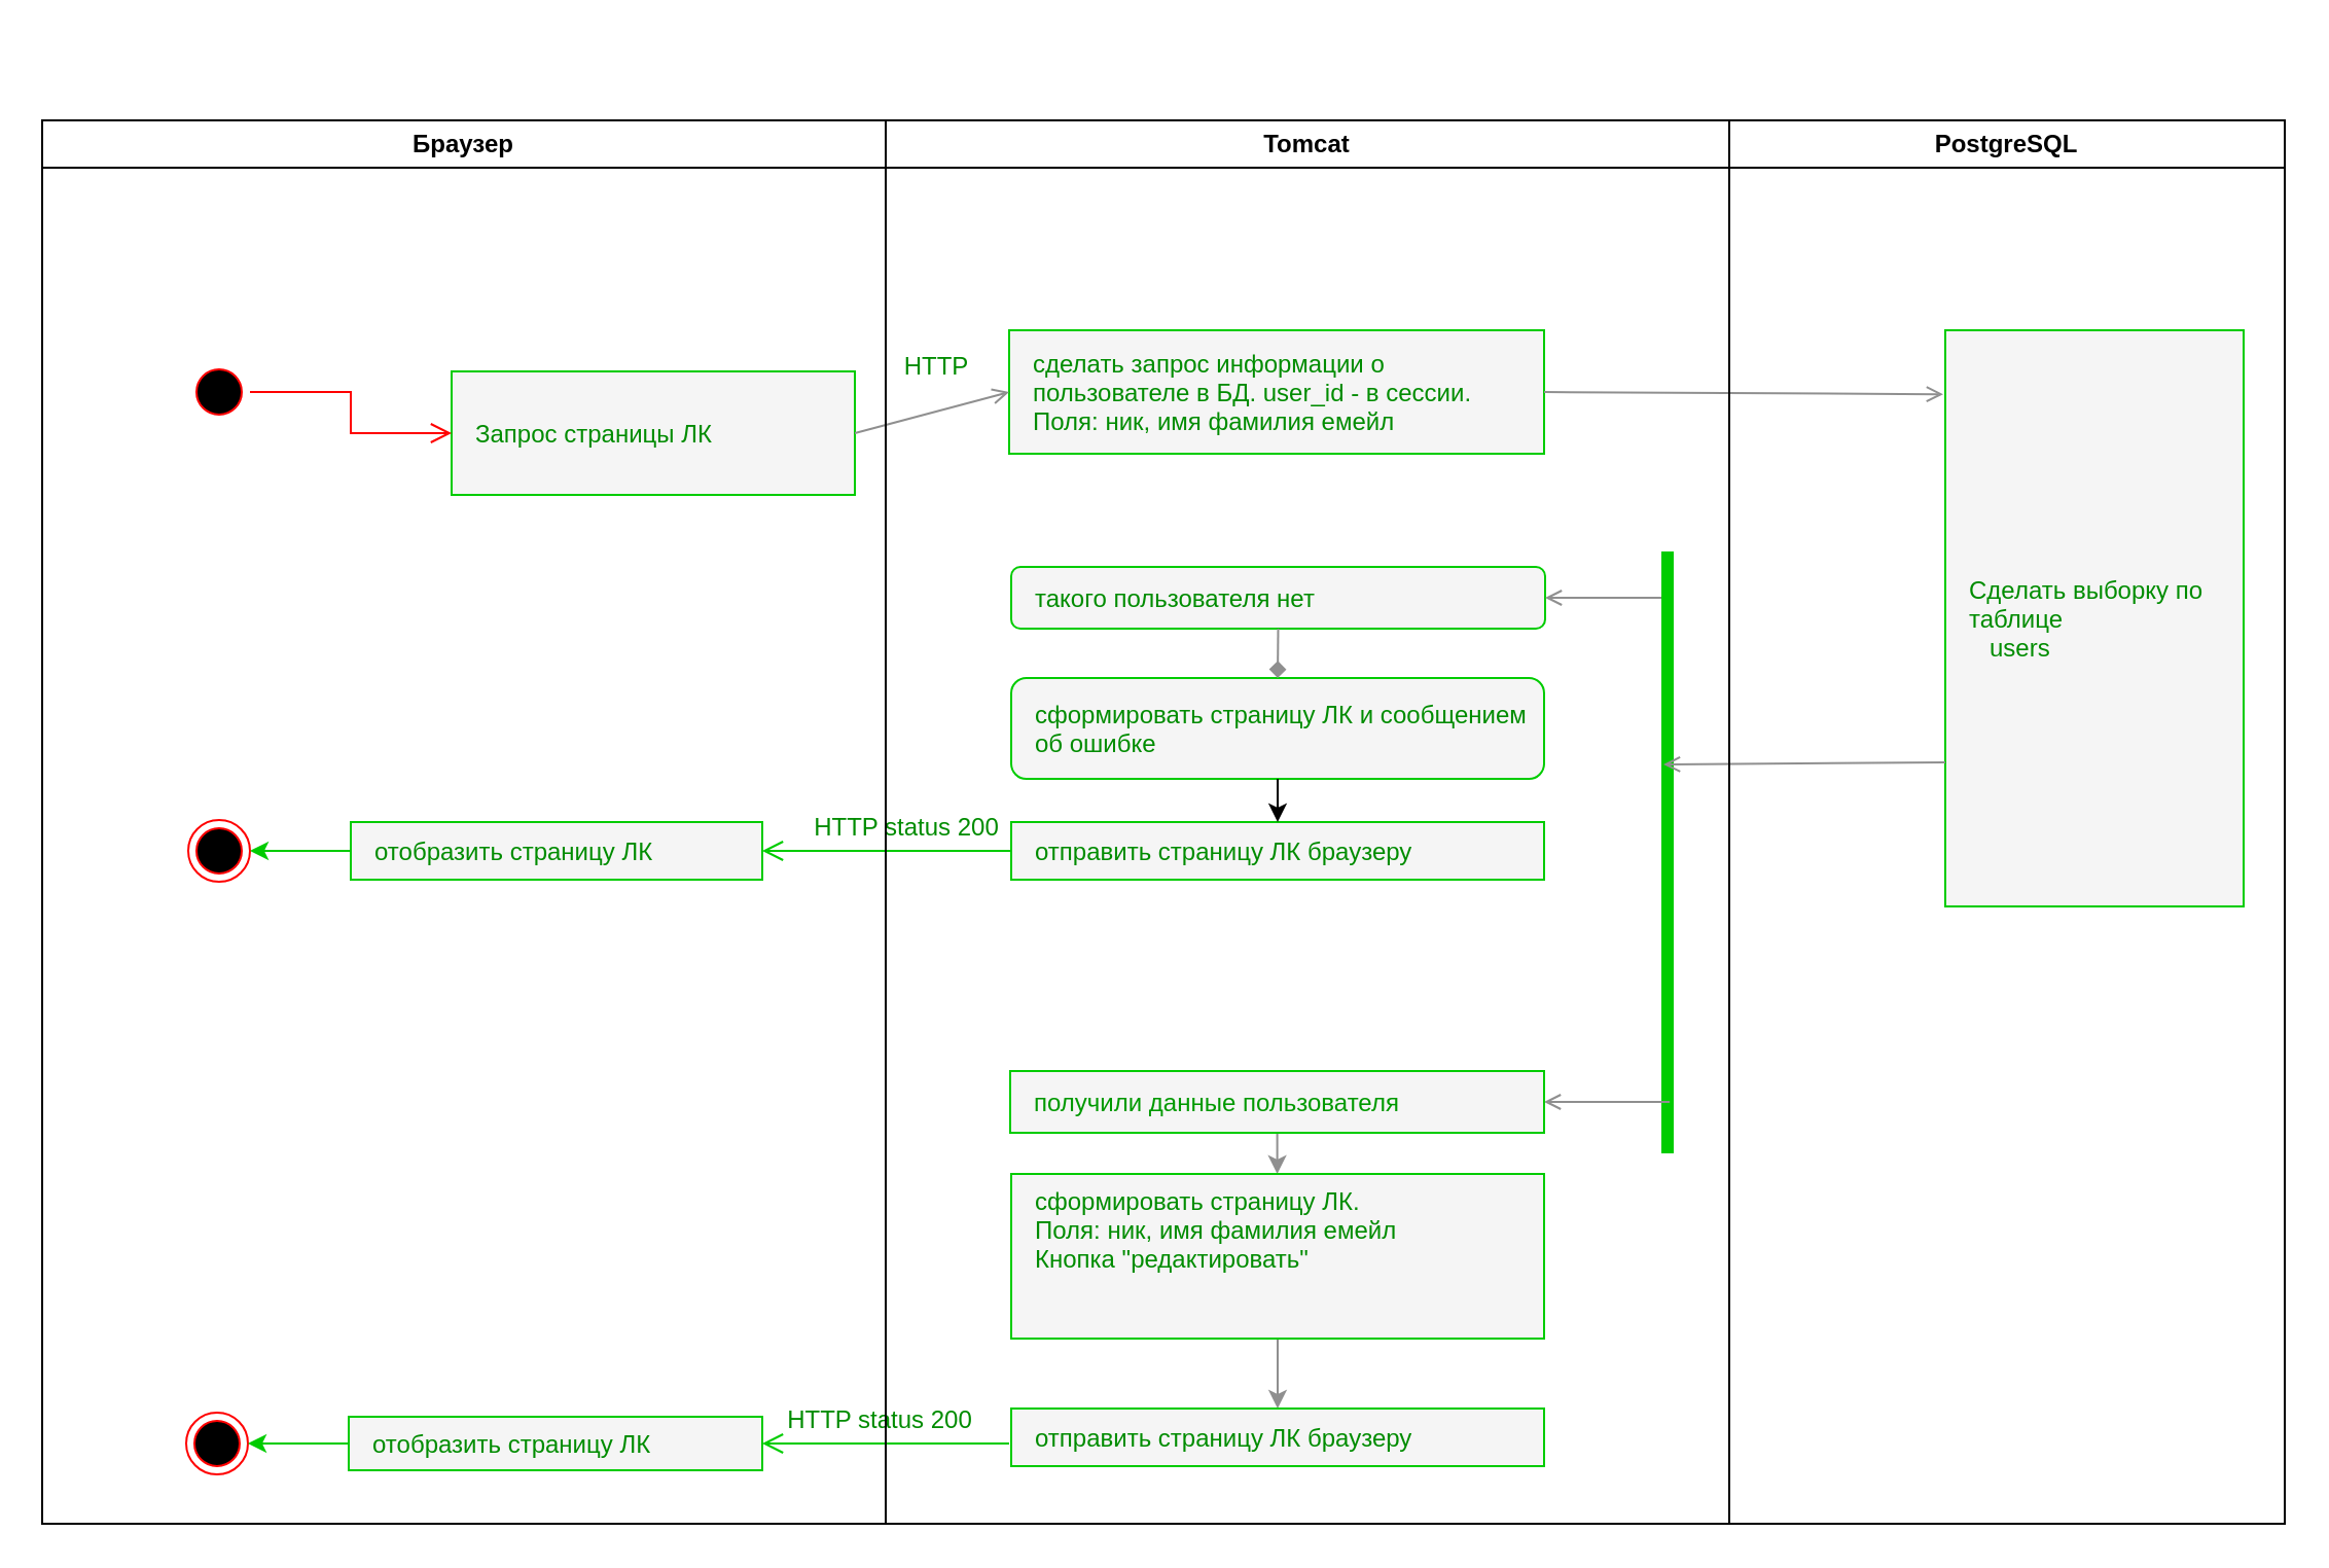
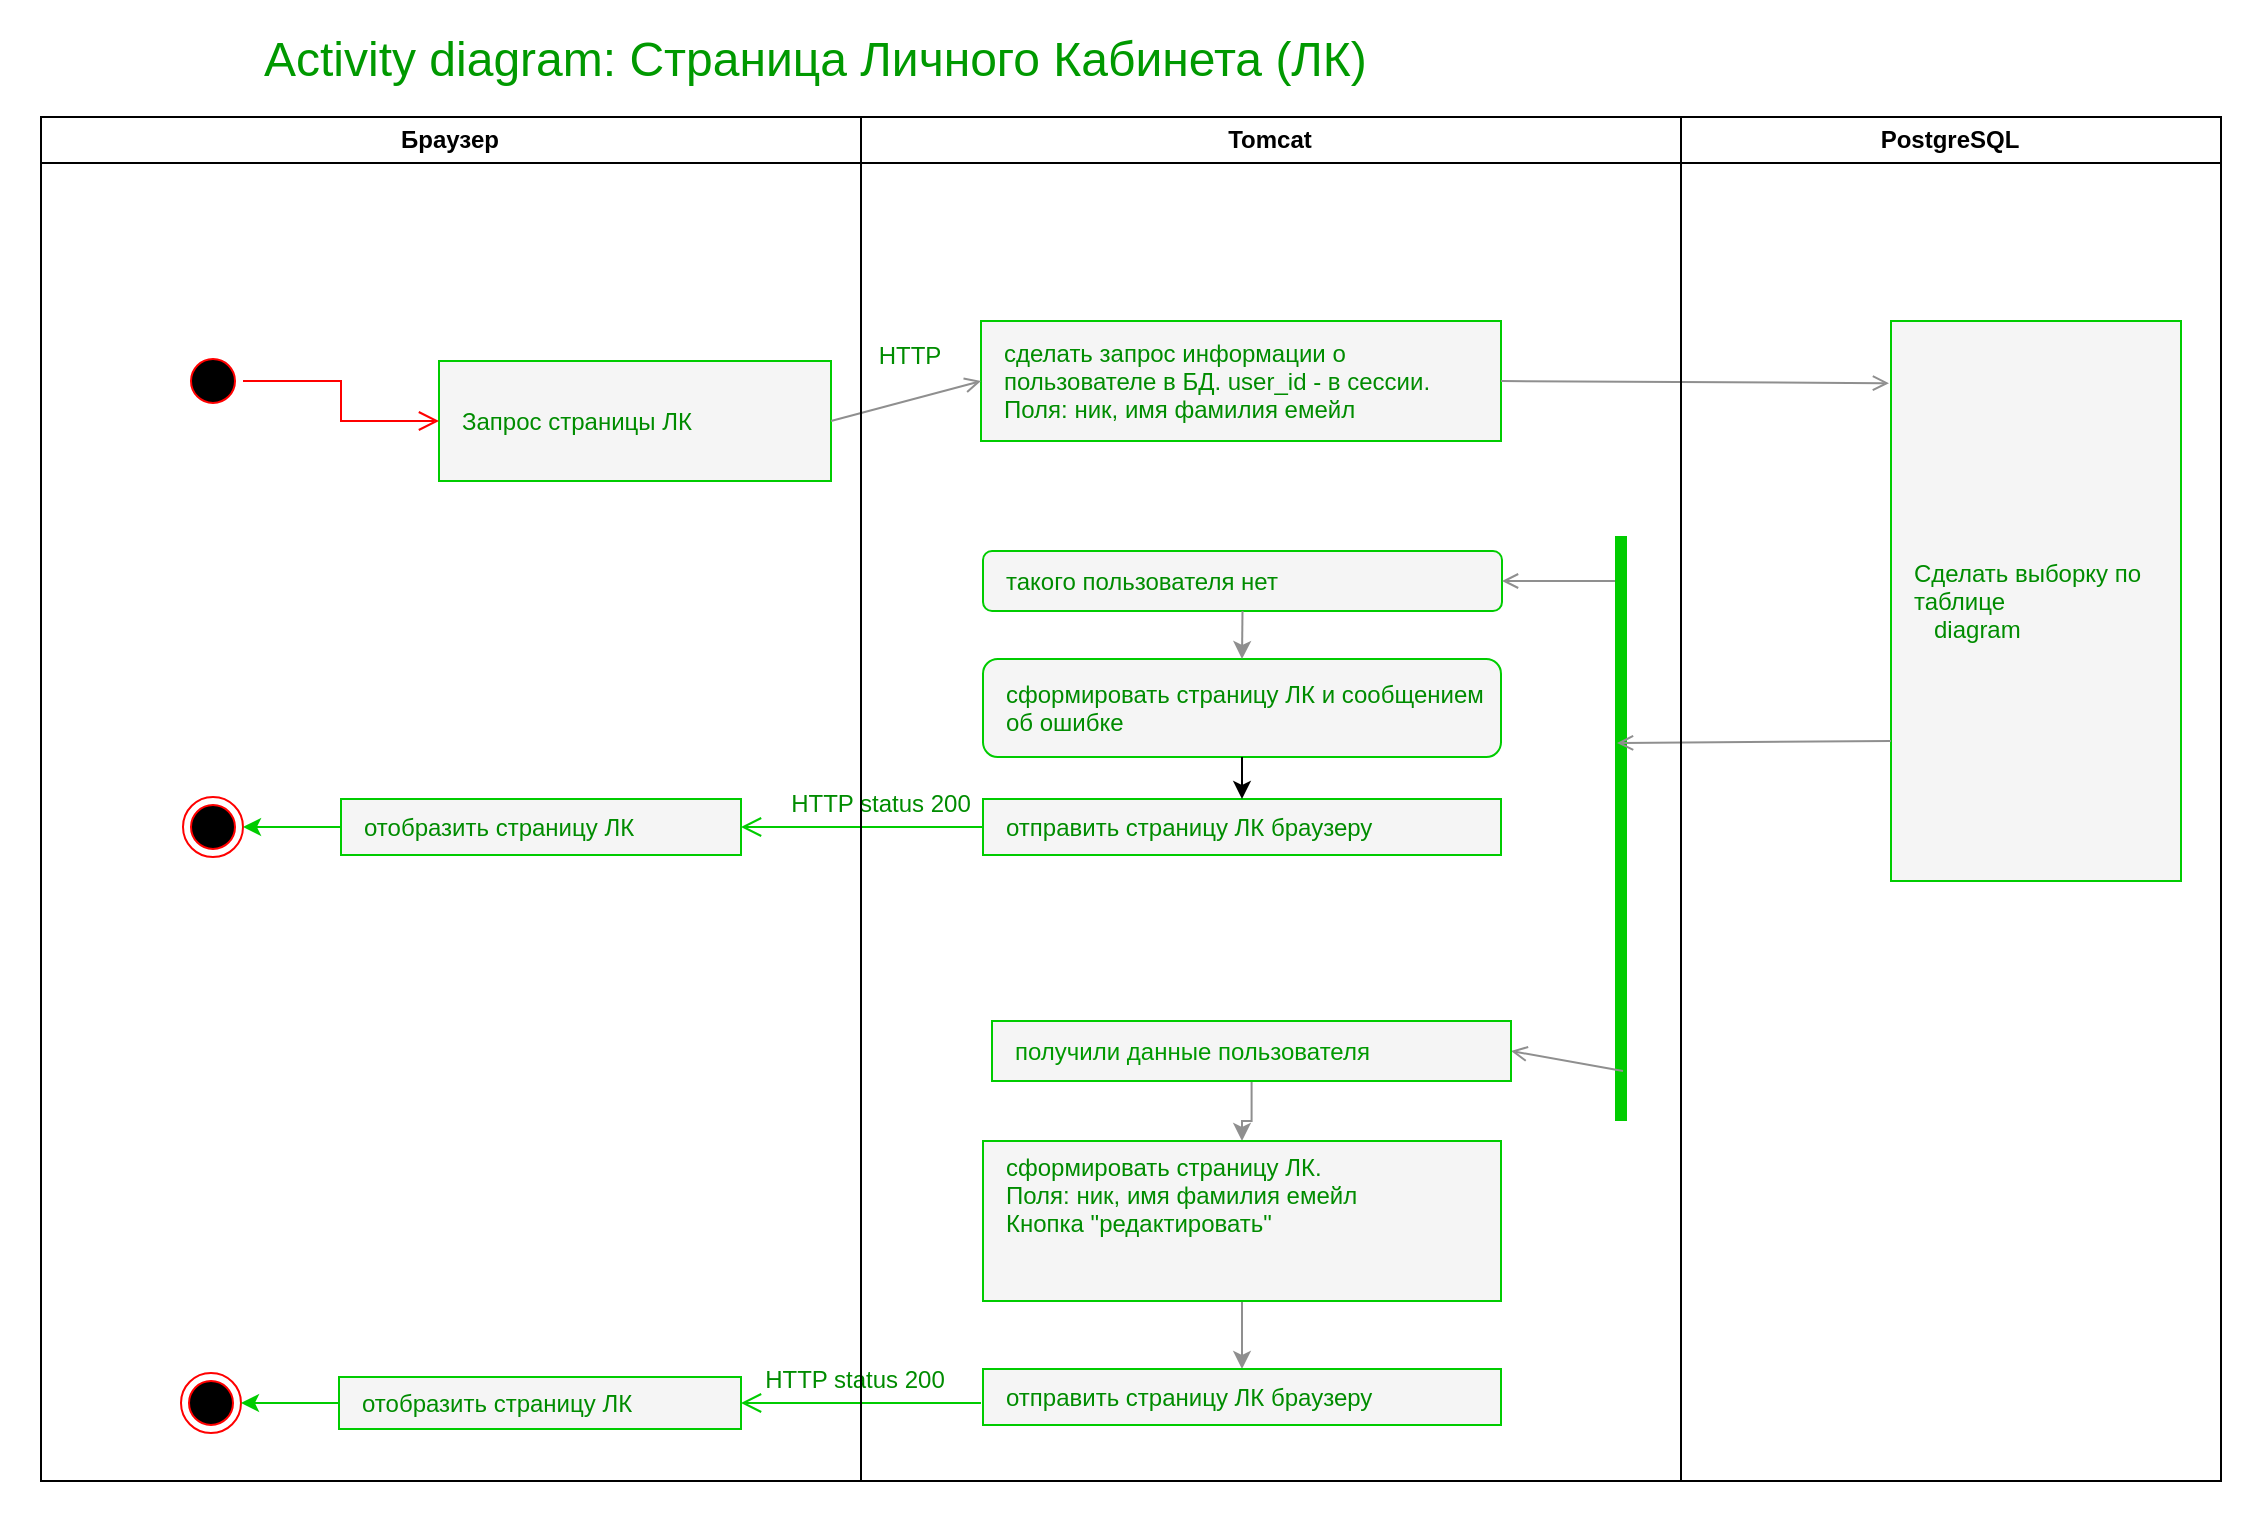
+ <mxCell id="22" value="Activity diagram: Страница Личного Кабинета (ЛК)" style="text;html=1;strokeColor=none;fillColor=none;align=left;verticalAlign=middle;whiteSpace=wrap;rounded=0;fontSize=24;fontColor=#009900;" parent="1" vertex="1"><mxGeometry x="130" y="20" width="890" height="20" as="geometry" /></mxCell>
- <mxCell id="4" value="Сделать выборку по &#10;таблице&#10;   users" style="align=left;spacingLeft=10;fillColor=#f5f5f5;strokeColor=#00CC00;fontColor=#008C00;container=0;" parent="1" vertex="1"><mxGeometry x="945" y="160" width="145" height="280" as="geometry" /></mxCell>
+ <mxCell id="4" value="Сделать выборку по &#10;таблице&#10;   diagram" style="align=left;spacingLeft=10;fillColor=#f5f5f5;strokeColor=#00CC00;fontColor=#008C00;container=0;" parent="1" vertex="1"><mxGeometry x="945" y="160" width="145" height="280" as="geometry" /></mxCell>
- <mxCell id="36" value="" style="edgeStyle=orthogonalEdgeStyle;rounded=0;orthogonalLoop=1;jettySize=auto;html=1;strokeColor=#8F8F8F;entryX=0.5;entryY=0;entryDx=0;entryDy=0;exitX=0.5;exitY=1;exitDx=0;exitDy=0;endArrow=diamond;" parent="1" source="2" target="33" edge="1"><mxGeometry relative="1" as="geometry"><mxPoint x="640.8" y="480" as="sourcePoint" /><mxPoint x="640.5" y="515" as="targetPoint" /></mxGeometry></mxCell>
+ <mxCell id="36" value="" style="edgeStyle=orthogonalEdgeStyle;rounded=0;orthogonalLoop=1;jettySize=auto;html=1;strokeColor=#8F8F8F;entryX=0.5;entryY=0;entryDx=0;entryDy=0;exitX=0.5;exitY=1;exitDx=0;exitDy=0;" parent="1" source="2" target="33" edge="1"><mxGeometry relative="1" as="geometry"><mxPoint x="640.8" y="480" as="sourcePoint" /><mxPoint x="640.5" y="515" as="targetPoint" /></mxGeometry></mxCell>
- <mxCell id="34" value="получили данные пользователя" style="align=left;spacingLeft=10;fillColor=#f5f5f5;strokeColor=#00CC00;container=0;fontColor=#009900;" parent="32" vertex="1"><mxGeometry x="60.5" y="462" width="259.5" height="30" as="geometry" /></mxCell>
+ <mxCell id="34" value="получили данные пользователя" style="align=left;spacingLeft=10;fillColor=#f5f5f5;strokeColor=#00CC00;container=0;fontColor=#009900;" parent="32" vertex="1"><mxGeometry x="65.5" y="452" width="259.5" height="30" as="geometry" /></mxCell>
